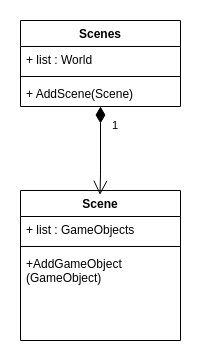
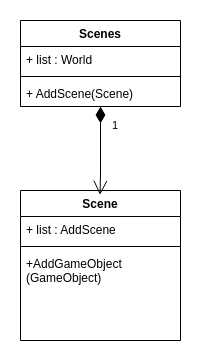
- <mxCell id="3" value="+ list : GameObjects" style="text;strokeColor=none;fillColor=none;align=left;verticalAlign=top;spacingLeft=4;spacingRight=4;overflow=hidden;rotatable=0;points=[[0,0.5],[1,0.5]];portConstraint=eastwest;whiteSpace=wrap;html=1;" vertex="1" parent="2"><mxGeometry y="26" width="160" height="26" as="geometry" /></mxCell>
+ <mxCell id="3" value="+ list : AddScene" style="text;strokeColor=none;fillColor=none;align=left;verticalAlign=top;spacingLeft=4;spacingRight=4;overflow=hidden;rotatable=0;points=[[0,0.5],[1,0.5]];portConstraint=eastwest;whiteSpace=wrap;html=1;" vertex="1" parent="2"><mxGeometry y="26" width="160" height="26" as="geometry" /></mxCell>
